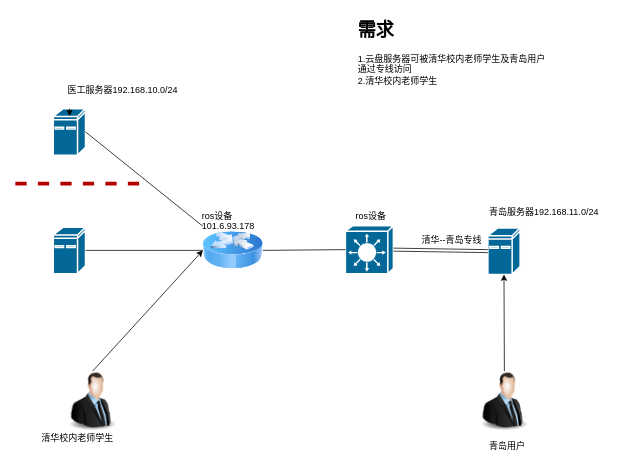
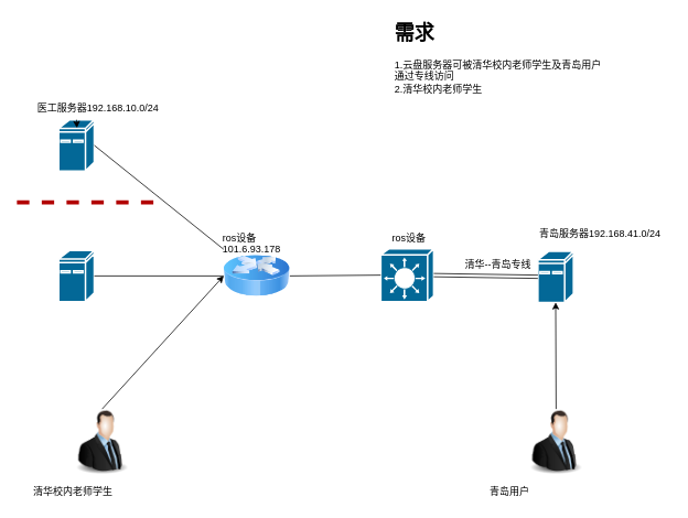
- <mxCell id="21" value="医工服务器192.168.10.0/24" style="text;html=1;resizable=0;points=[];autosize=1;align=left;verticalAlign=top;spacingTop=-4;" vertex="1" parent="1"><mxGeometry x="88" y="110" width="160" height="20" as="geometry" /></mxCell>
+ <mxCell id="21" value="医工服务器192.168.10.0/24" style="text;html=1;resizable=0;points=[];autosize=1;align=left;verticalAlign=top;spacingTop=-4;" vertex="1" parent="1"><mxGeometry x="43" y="120" width="160" height="20" as="geometry" /></mxCell>
- <mxCell id="22" value="青岛服务器192.168.11.0/24" style="text;html=1;resizable=0;points=[];autosize=1;align=left;verticalAlign=top;spacingTop=-4;" vertex="1" parent="1"><mxGeometry x="650" y="272" width="160" height="20" as="geometry" /></mxCell>
+ <mxCell id="22" value="青岛服务器192.168.41.0/24" style="text;html=1;resizable=0;points=[];autosize=1;align=left;verticalAlign=top;spacingTop=-4;" vertex="1" parent="1"><mxGeometry x="650" y="272" width="160" height="20" as="geometry" /></mxCell>
- <mxCell id="10" value="清华校内老师学生&lt;br&gt;&lt;br&gt;" style="text;html=1;resizable=0;points=[];autosize=1;align=left;verticalAlign=top;spacingTop=-4;" vertex="1" parent="1"><mxGeometry x="53" y="574" width="110" height="30" as="geometry" /></mxCell>
+ <mxCell id="10" value="清华校内老师学生&lt;br&gt;&lt;br&gt;" style="text;html=1;resizable=0;points=[];autosize=1;align=left;verticalAlign=top;spacingTop=-4;" vertex="1" parent="1"><mxGeometry x="38" y="584" width="110" height="30" as="geometry" /></mxCell>
- <mxCell id="11" value="青岛用户" style="text;html=1;resizable=0;points=[];autosize=1;align=left;verticalAlign=top;spacingTop=-4;" vertex="1" parent="1"><mxGeometry x="650" y="584" width="60" height="20" as="geometry" /></mxCell>
+ <mxCell id="11" value="青岛用户" style="text;html=1;resizable=0;points=[];autosize=1;align=left;verticalAlign=top;spacingTop=-4;" vertex="1" parent="1"><mxGeometry x="590" y="584" width="60" height="20" as="geometry" /></mxCell>
